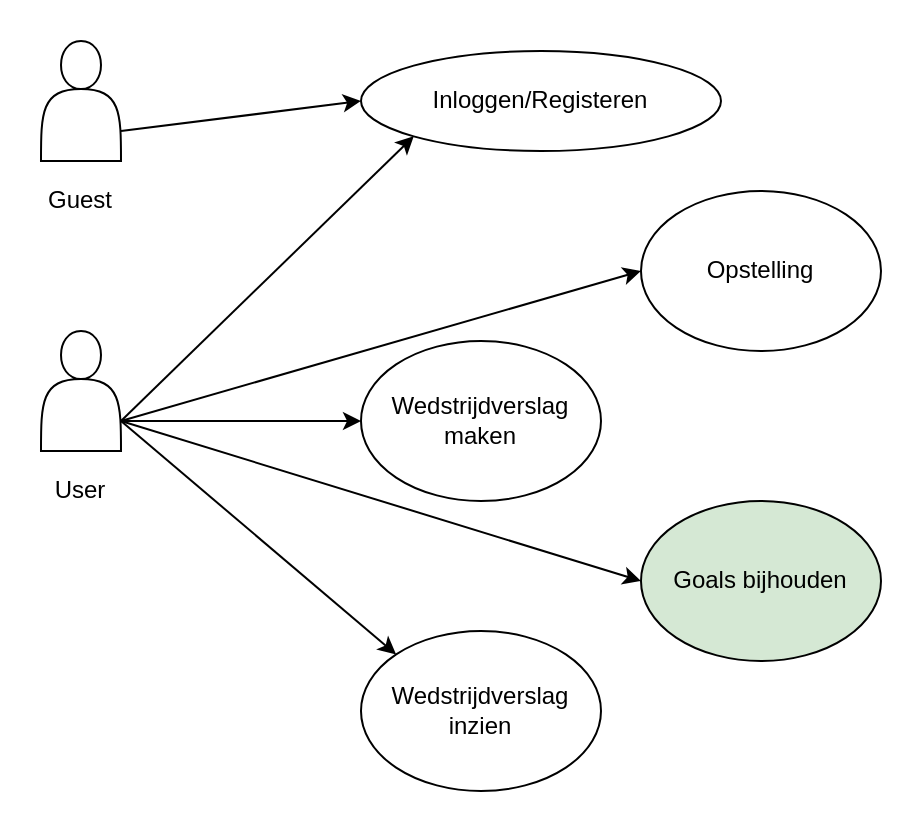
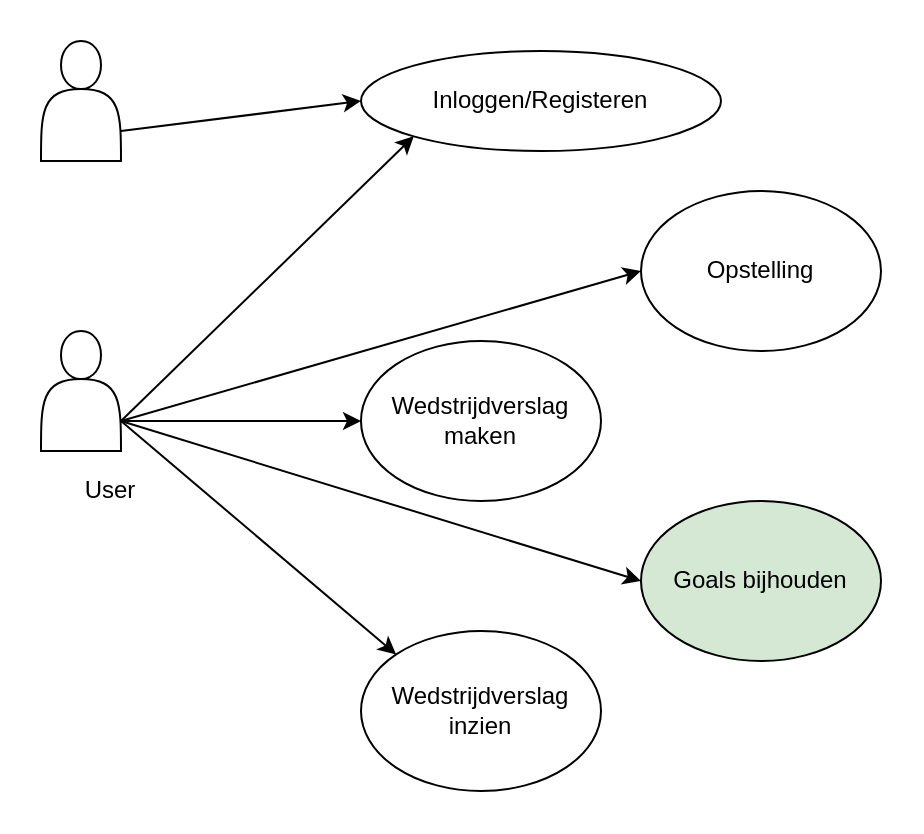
- <mxCell id="4" value="Guest" style="text;html=1;strokeColor=none;fillColor=none;align=center;verticalAlign=middle;whiteSpace=wrap;rounded=0;" vertex="1" parent="1"><mxGeometry x="20" y="90" width="40" height="20" as="geometry" /></mxCell>
- <mxCell id="5" value="User" style="text;html=1;strokeColor=none;fillColor=none;align=center;verticalAlign=middle;whiteSpace=wrap;rounded=0;" vertex="1" parent="1"><mxGeometry x="20" y="235" width="40" height="20" as="geometry" /></mxCell>
+ <mxCell id="5" value="User" style="text;html=1;strokeColor=none;fillColor=none;align=center;verticalAlign=middle;whiteSpace=wrap;rounded=0;" vertex="1" parent="1"><mxGeometry x="35" y="235" width="40" height="20" as="geometry" /></mxCell>
